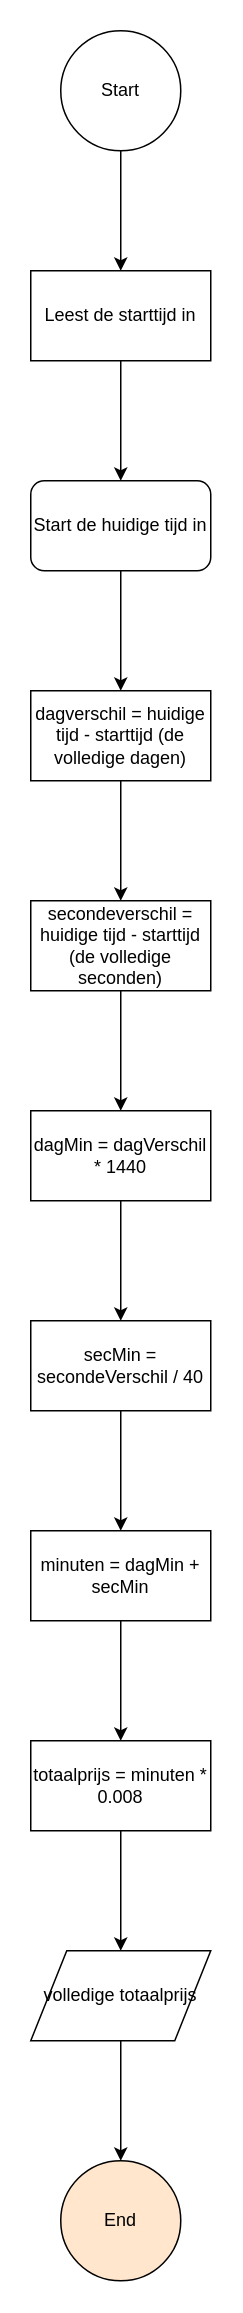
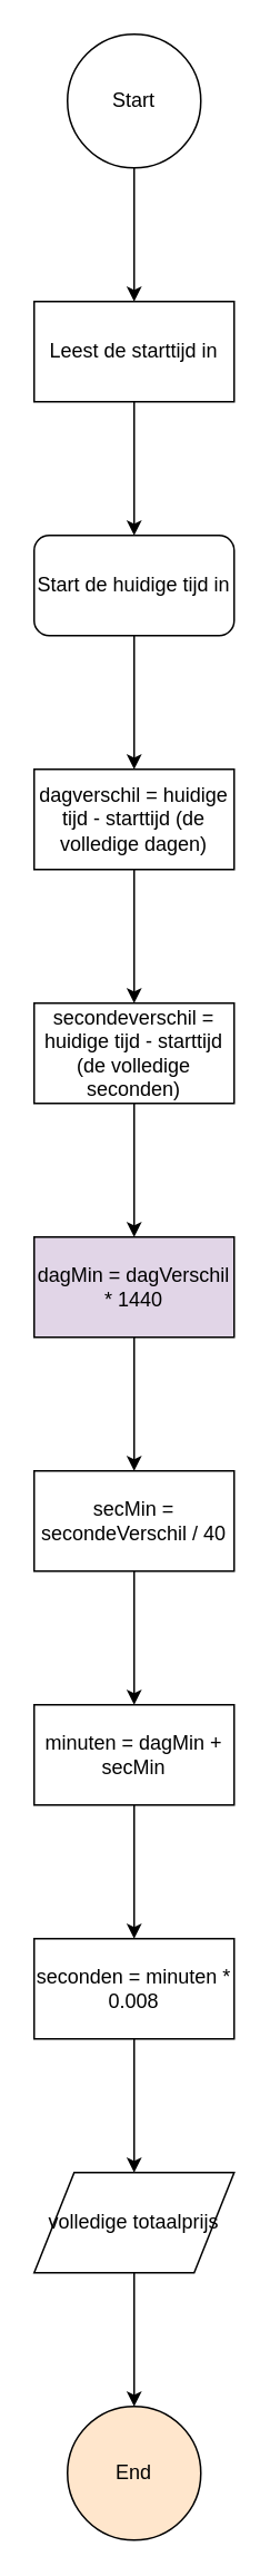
- <mxCell id="12" value="dagMin = dagVerschil * 1440 " style="rounded=0;whiteSpace=wrap;html=1;" vertex="1" parent="1"><mxGeometry x="20" y="740" width="120" height="60" as="geometry" /></mxCell>
+ <mxCell id="12" value="dagMin = dagVerschil * 1440 " style="rounded=0;whiteSpace=wrap;html=1;fillColor=#e1d5e7;" vertex="1" parent="1"><mxGeometry x="20" y="740" width="120" height="60" as="geometry" /></mxCell>
- <mxCell id="18" value="totaalprijs = minuten * 0.008 " style="rounded=0;whiteSpace=wrap;html=1;" vertex="1" parent="1"><mxGeometry x="20" y="1160" width="120" height="60" as="geometry" /></mxCell>
+ <mxCell id="18" value="seconden = minuten * 0.008 " style="rounded=0;whiteSpace=wrap;html=1;" vertex="1" parent="1"><mxGeometry x="20" y="1160" width="120" height="60" as="geometry" /></mxCell>
